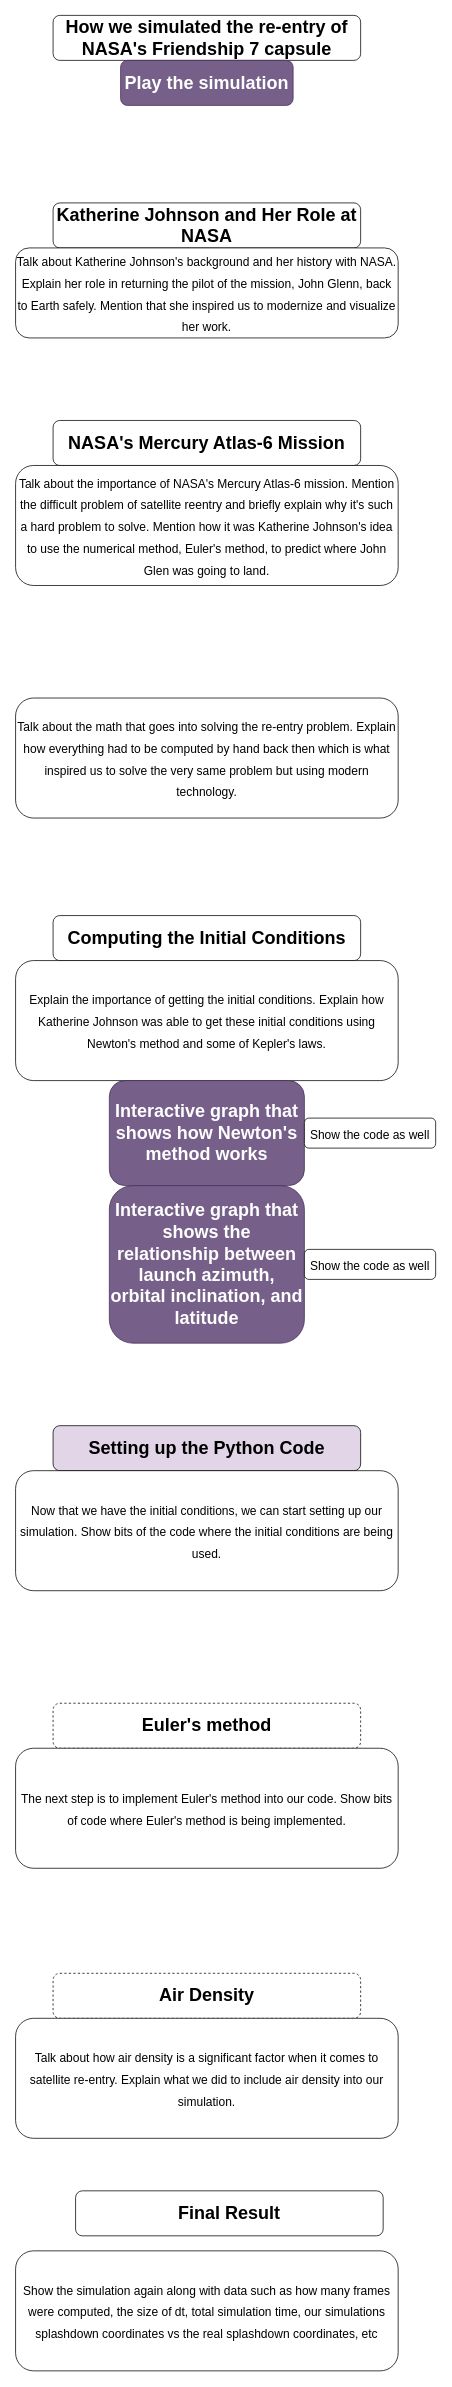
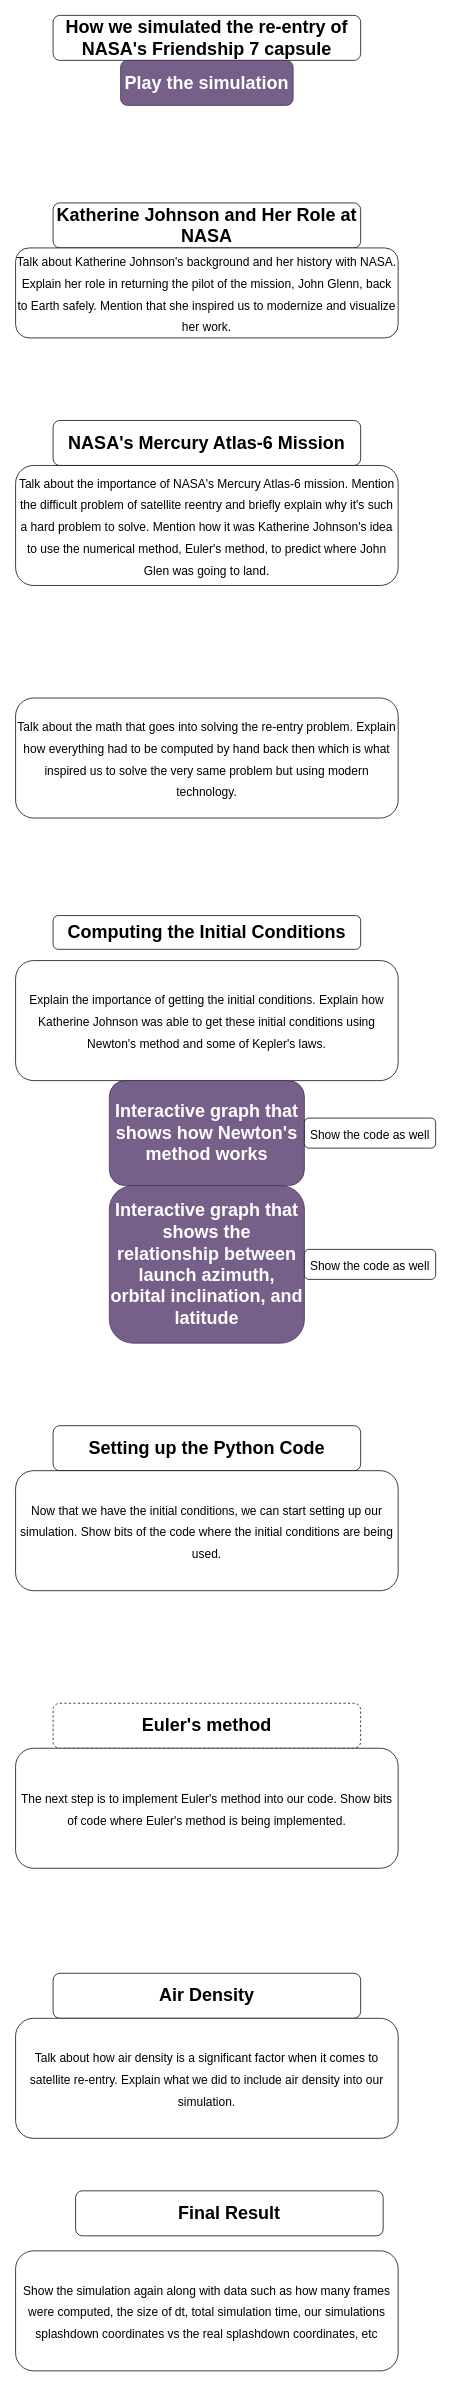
- <mxCell id="9" value="&lt;h1&gt;&lt;b&gt;Computing the Initial Conditions&lt;/b&gt;&lt;/h1&gt;" style="rounded=1;whiteSpace=wrap;html=1;" vertex="1" parent="1"><mxGeometry x="70" y="1220" width="410" height="60" as="geometry" /></mxCell>
+ <mxCell id="9" value="&lt;h1&gt;&lt;b&gt;Computing the Initial Conditions&lt;/b&gt;&lt;/h1&gt;" style="rounded=1;whiteSpace=wrap;html=1;" vertex="1" parent="1"><mxGeometry x="70" y="1220" width="410" height="45" as="geometry" /></mxCell>
- <mxCell id="17" value="&lt;h1&gt;&lt;b&gt;Setting up the Python Code&lt;/b&gt;&lt;/h1&gt;" style="rounded=1;whiteSpace=wrap;html=1;fillColor=#e1d5e7;" vertex="1" parent="1"><mxGeometry x="70" y="1900" width="410" height="60" as="geometry" /></mxCell>
+ <mxCell id="17" value="&lt;h1&gt;&lt;b&gt;Setting up the Python Code&lt;/b&gt;&lt;/h1&gt;" style="rounded=1;whiteSpace=wrap;html=1;" vertex="1" parent="1"><mxGeometry x="70" y="1900" width="410" height="60" as="geometry" /></mxCell>
- <mxCell id="19" value="&lt;h1&gt;&lt;b&gt;Air Density&lt;/b&gt;&lt;/h1&gt;" style="rounded=1;whiteSpace=wrap;html=1;dashed=1;" vertex="1" parent="1"><mxGeometry x="70" y="2630" width="410" height="60" as="geometry" /></mxCell>
+ <mxCell id="19" value="&lt;h1&gt;&lt;b&gt;Air Density&lt;/b&gt;&lt;/h1&gt;" style="rounded=1;whiteSpace=wrap;html=1;" vertex="1" parent="1"><mxGeometry x="70" y="2630" width="410" height="60" as="geometry" /></mxCell>
